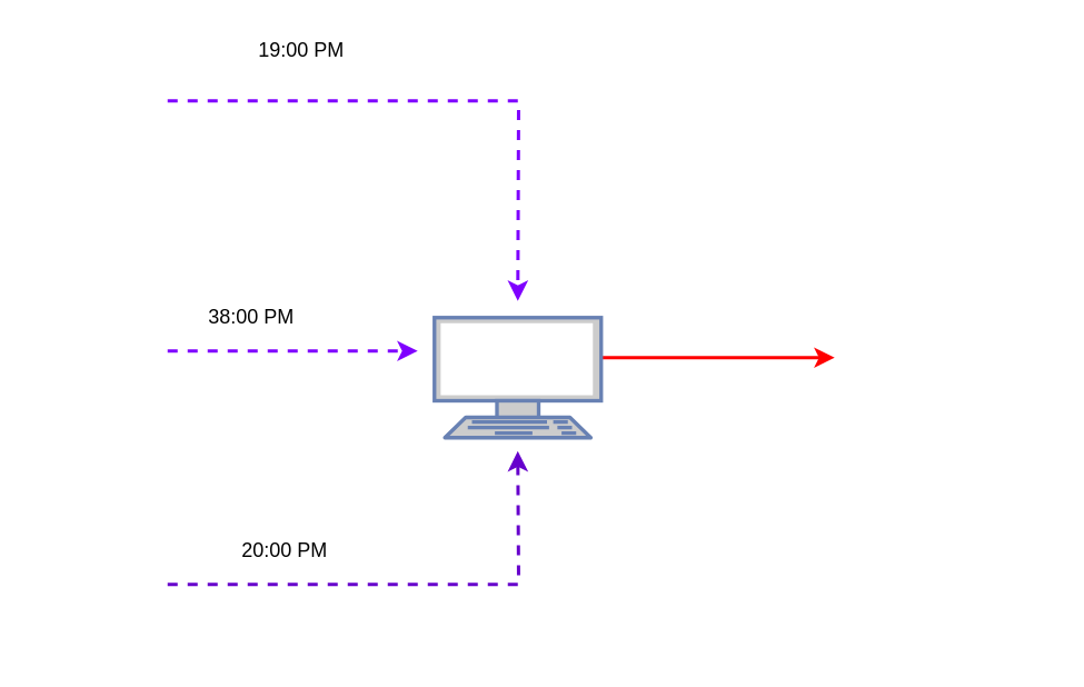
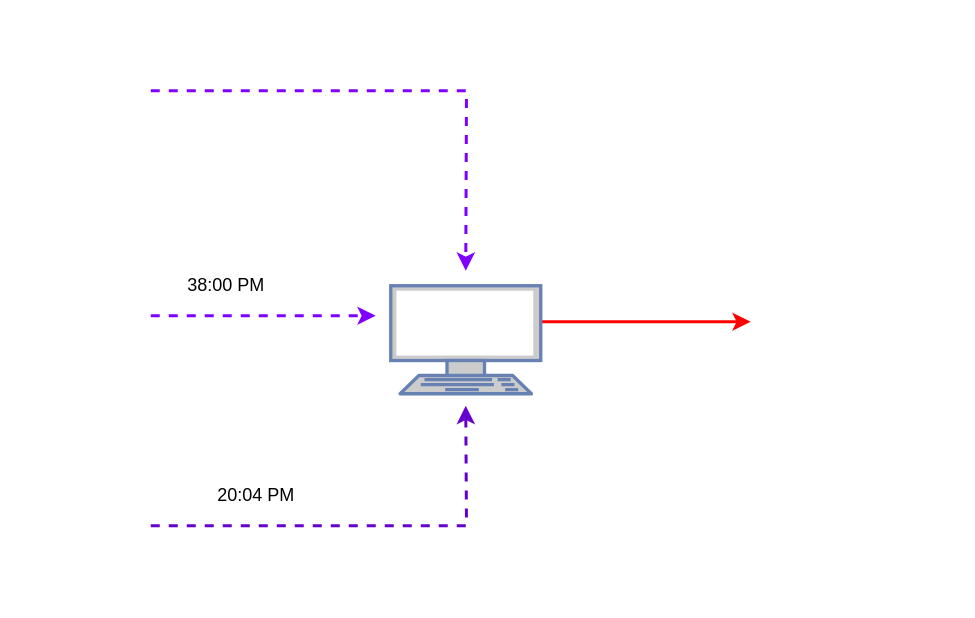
- <mxCell id="11" value="19:00 PM" style="text;html=1;align=center;verticalAlign=middle;resizable=0;points=[];autosize=1;strokeColor=none;fillColor=none;" vertex="1" parent="1"><mxGeometry x="145" y="20" width="70" height="20" as="geometry" /></mxCell>
- <mxCell id="13" value="20:00 PM" style="text;html=1;align=center;verticalAlign=middle;resizable=0;points=[];autosize=1;strokeColor=none;fillColor=none;" vertex="1" parent="1"><mxGeometry x="135" y="320" width="70" height="20" as="geometry" /></mxCell>
+ <mxCell id="13" value="20:04 PM" style="text;html=1;align=center;verticalAlign=middle;resizable=0;points=[];autosize=1;strokeColor=none;fillColor=none;" vertex="1" parent="1"><mxGeometry x="135" y="320" width="70" height="20" as="geometry" /></mxCell>
